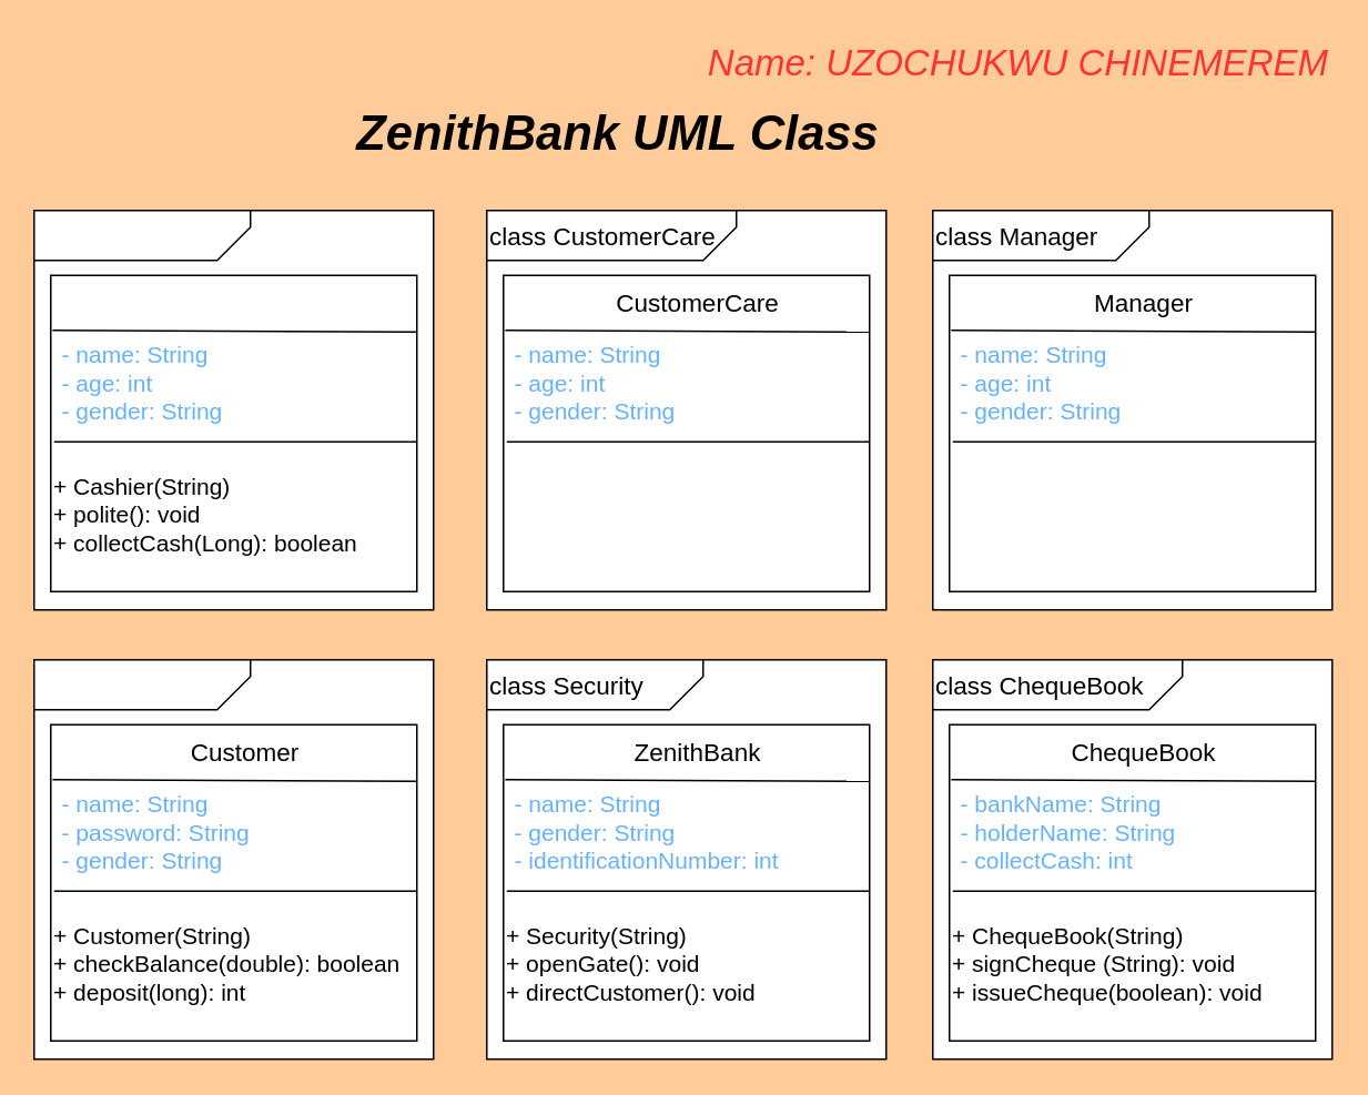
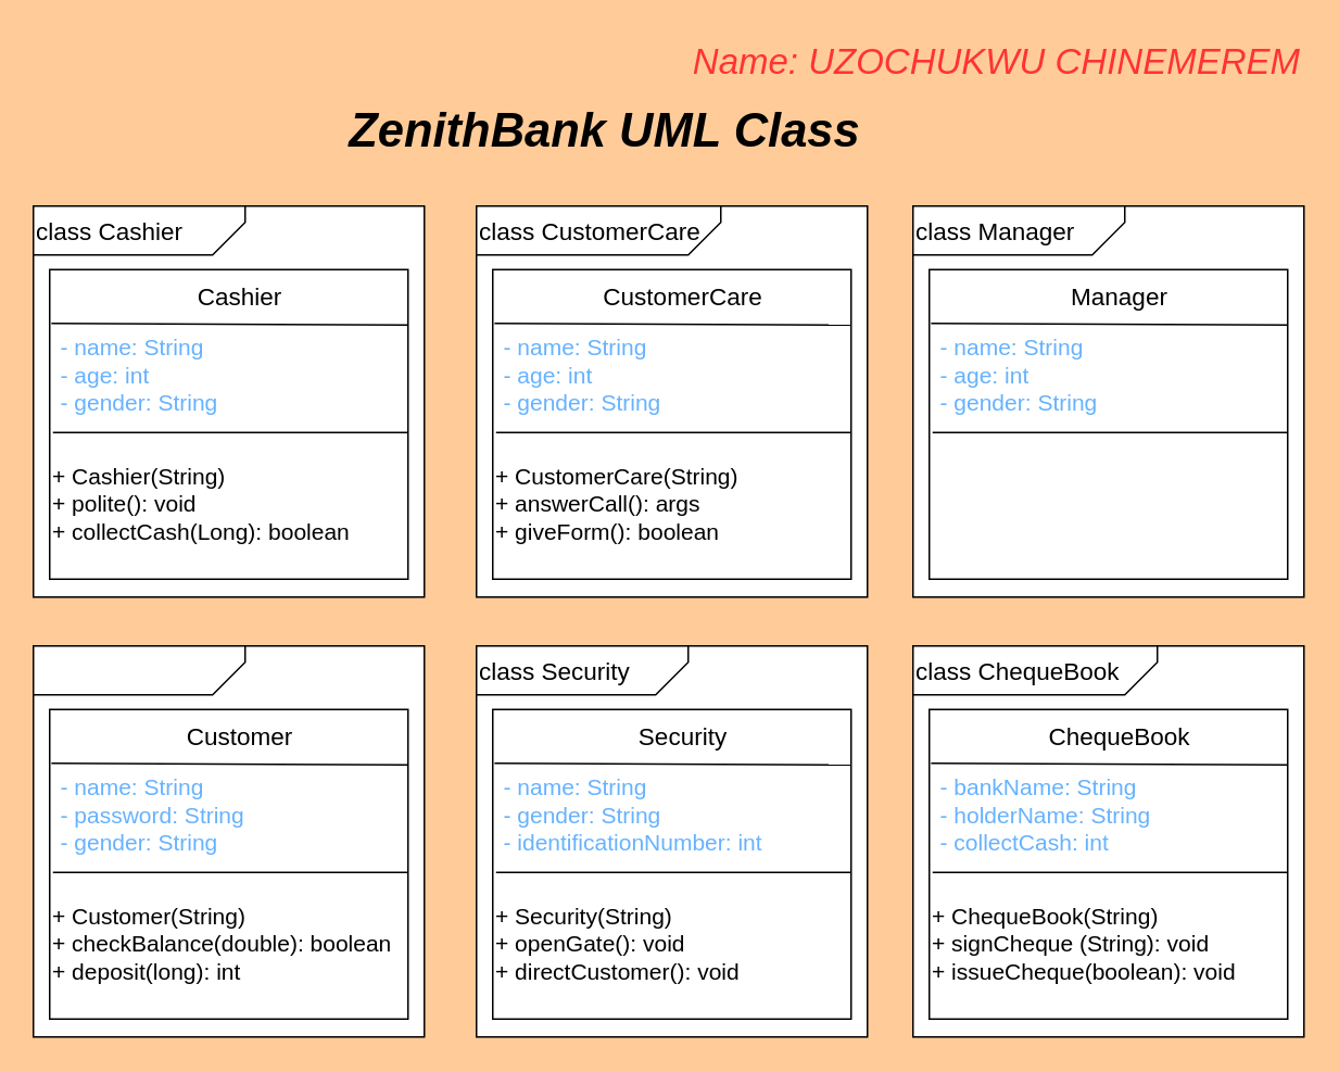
+ <mxCell id="14" value="&lt;font style=&quot;font-size: 15px&quot;&gt;class Cashier&lt;/font&gt;" style="text;html=1;strokeColor=none;fillColor=none;align=left;verticalAlign=middle;whiteSpace=wrap;rounded=0;" parent="1" vertex="1"><mxGeometry x="20" y="126" width="110" height="30" as="geometry" /></mxCell>
+ <mxCell id="7" value="&lt;font style=&quot;font-size: 15px&quot;&gt;Cashier&lt;/font&gt;" style="text;html=1;strokeColor=none;fillColor=none;align=center;verticalAlign=middle;whiteSpace=wrap;rounded=0;" parent="1" vertex="1"><mxGeometry x="77" y="166" width="140" height="30" as="geometry" /></mxCell>
+ <mxCell id="19" value="&lt;font style=&quot;font-size: 14px&quot;&gt;+ CustomerCare(String)&lt;br&gt;+ answerCall(): args&lt;br&gt;+ giveForm(): boolean&lt;/font&gt;" style="text;html=1;strokeColor=none;fillColor=none;align=left;verticalAlign=middle;whiteSpace=wrap;rounded=0;" parent="1" vertex="1"><mxGeometry x="302" y="279" width="217" height="60" as="geometry" /></mxCell>
- <mxCell id="38" value="&lt;font style=&quot;font-size: 15px&quot;&gt;ZenithBank&lt;/font&gt;" style="text;html=1;strokeColor=none;fillColor=none;align=center;verticalAlign=middle;whiteSpace=wrap;rounded=0;" parent="1" vertex="1"><mxGeometry x="349" y="436" width="140" height="30" as="geometry" /></mxCell>
+ <mxCell id="38" value="&lt;font style=&quot;font-size: 15px&quot;&gt;Security&lt;/font&gt;" style="text;html=1;strokeColor=none;fillColor=none;align=center;verticalAlign=middle;whiteSpace=wrap;rounded=0;" parent="1" vertex="1"><mxGeometry x="349" y="436" width="140" height="30" as="geometry" /></mxCell>
